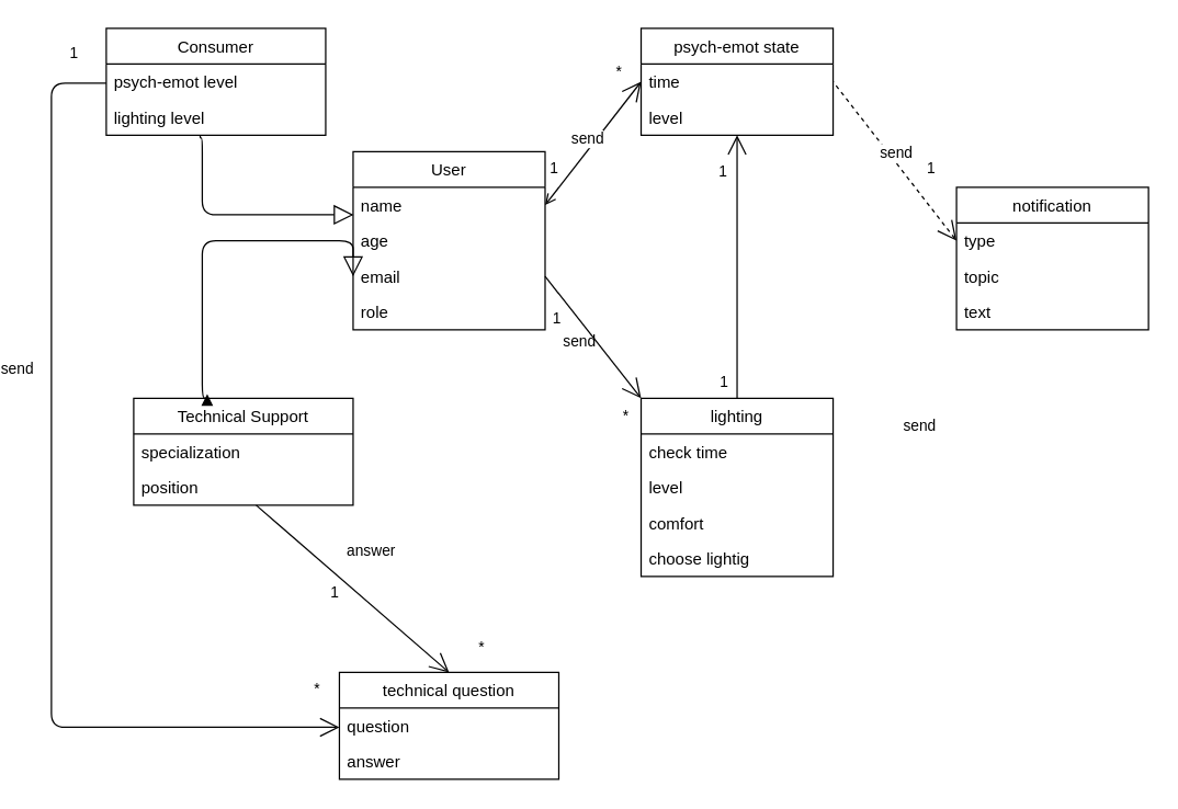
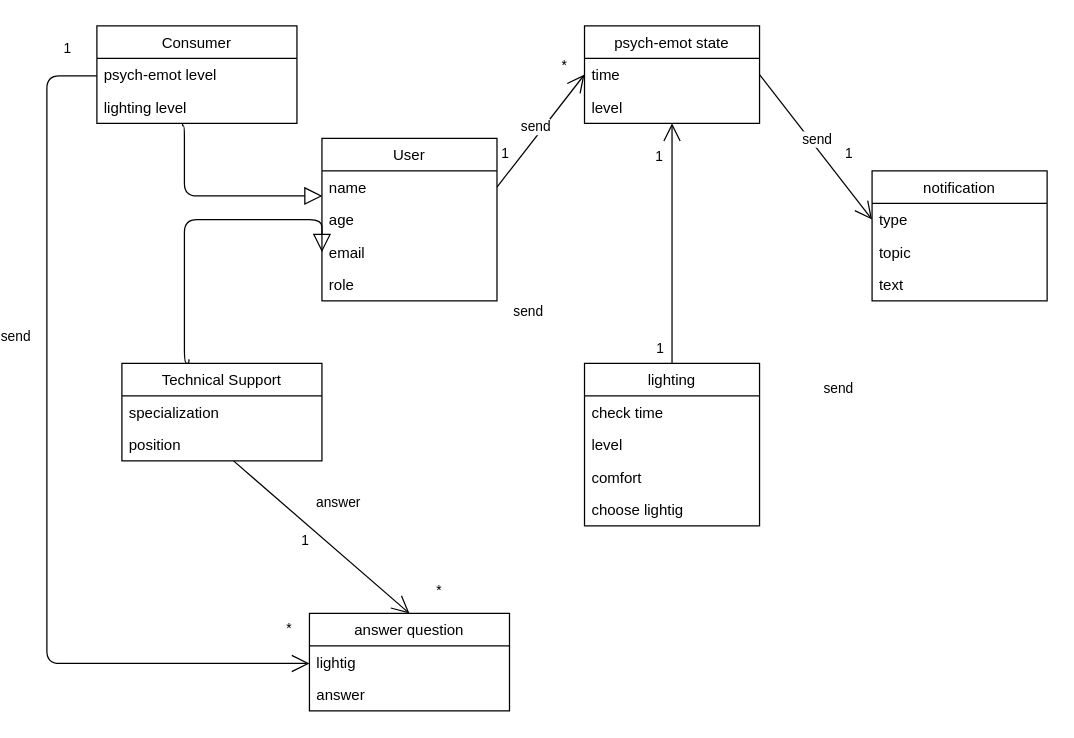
- <mxCell id="34" value="" style="endArrow=none;html=1;startSize=12;startArrow=open;startFill=0;entryX=1;entryY=0.5;entryDx=0;entryDy=0;exitX=0;exitY=0.5;exitDx=0;exitDy=0;dashed=1;" parent="1" source="31" target="8" edge="1"><mxGeometry relative="1" as="geometry"><mxPoint x="845" y="304" as="sourcePoint" /><mxPoint x="690" y="150" as="targetPoint" /></mxGeometry></mxCell>
+ <mxCell id="34" value="" style="endArrow=none;html=1;startSize=12;startArrow=open;startFill=0;entryX=1;entryY=0.5;entryDx=0;entryDy=0;exitX=0;exitY=0.5;exitDx=0;exitDy=0;" parent="1" source="31" target="8" edge="1"><mxGeometry relative="1" as="geometry"><mxPoint x="845" y="304" as="sourcePoint" /><mxPoint x="690" y="150" as="targetPoint" /></mxGeometry></mxCell>
- <mxCell id="14" value="" style="endArrow=open;html=1;startSize=12;startArrow=open;startFill=0;entryX=1;entryY=0.5;entryDx=0;entryDy=0;exitX=0;exitY=0.5;exitDx=0;exitDy=0;" parent="1" source="8" target="3" edge="1"><mxGeometry relative="1" as="geometry"><mxPoint x="430.42" y="120" as="sourcePoint" /><mxPoint x="430" y="321.01" as="targetPoint" /></mxGeometry></mxCell>
+ <mxCell id="14" value="" style="endArrow=none;html=1;startSize=12;startArrow=open;startFill=0;entryX=1;entryY=0.5;entryDx=0;entryDy=0;exitX=0;exitY=0.5;exitDx=0;exitDy=0;" parent="1" source="8" target="3" edge="1"><mxGeometry relative="1" as="geometry"><mxPoint x="430.42" y="120" as="sourcePoint" /><mxPoint x="430" y="321.01" as="targetPoint" /></mxGeometry></mxCell>
- <mxCell id="27" value="" style="endArrow=none;html=1;startSize=12;startArrow=open;startFill=0;entryX=1;entryY=0.5;entryDx=0;entryDy=0;exitX=0;exitY=0;exitDx=0;exitDy=0;" parent="1" source="18" target="5" edge="1"><mxGeometry relative="1" as="geometry"><mxPoint x="570" y="198" as="sourcePoint" /><mxPoint x="570" y="300" as="targetPoint" /></mxGeometry></mxCell>
- <mxCell id="28" value="*" style="edgeLabel;resizable=0;html=1;align=left;verticalAlign=bottom;" parent="27" connectable="0" vertex="1"><mxGeometry x="-1" relative="1" as="geometry"><mxPoint x="-15" y="21" as="offset" /></mxGeometry></mxCell>
- <mxCell id="29" value="1" style="edgeLabel;resizable=0;html=1;align=right;verticalAlign=bottom;" parent="27" connectable="0" vertex="1"><mxGeometry x="1" relative="1" as="geometry"><mxPoint x="12" y="39" as="offset" /></mxGeometry></mxCell>
- <mxCell id="41" value="" style="endArrow=block;html=1;startSize=12;startArrow=block;startFill=0;edgeStyle=orthogonalEdgeStyle;exitX=0;exitY=0.5;exitDx=0;exitDy=0;entryX=0.335;entryY=-0.041;entryDx=0;entryDy=0;entryPerimeter=0;" parent="1" edge="1" target="38" source="5"><mxGeometry relative="1" as="geometry"><mxPoint x="250" y="150" as="sourcePoint" /><mxPoint x="250" y="504" as="targetPoint" /><Array as="points"><mxPoint x="140" y="175" /><mxPoint x="140" y="290" /><mxPoint x="144" y="290" /></Array></mxGeometry></mxCell>
+ <mxCell id="41" value="" style="endArrow=none;html=1;startSize=12;startArrow=block;startFill=0;edgeStyle=orthogonalEdgeStyle;exitX=0;exitY=0.5;exitDx=0;exitDy=0;entryX=0.335;entryY=-0.041;entryDx=0;entryDy=0;entryPerimeter=0;" parent="1" edge="1" target="38" source="5"><mxGeometry relative="1" as="geometry"><mxPoint x="250" y="150" as="sourcePoint" /><mxPoint x="250" y="504" as="targetPoint" /><Array as="points"><mxPoint x="140" y="175" /><mxPoint x="140" y="290" /><mxPoint x="144" y="290" /></Array></mxGeometry></mxCell>
- <mxCell id="42" value="technical question" style="swimlane;fontStyle=0;childLayout=stackLayout;horizontal=1;startSize=26;fillColor=none;horizontalStack=0;resizeParent=1;resizeParentMax=0;resizeLast=0;collapsible=1;marginBottom=0;" parent="1" vertex="1"><mxGeometry x="240" y="490" width="160" height="78" as="geometry" /></mxCell>
+ <mxCell id="42" value="answer question" style="swimlane;fontStyle=0;childLayout=stackLayout;horizontal=1;startSize=26;fillColor=none;horizontalStack=0;resizeParent=1;resizeParentMax=0;resizeLast=0;collapsible=1;marginBottom=0;" parent="1" vertex="1"><mxGeometry x="240" y="490" width="160" height="78" as="geometry" /></mxCell>
- <mxCell id="43" value="question" style="text;strokeColor=none;fillColor=none;align=left;verticalAlign=top;spacingLeft=4;spacingRight=4;overflow=hidden;rotatable=0;points=[[0,0.5],[1,0.5]];portConstraint=eastwest;" parent="42" vertex="1"><mxGeometry y="26" width="160" height="26" as="geometry" /></mxCell>
+ <mxCell id="43" value="lightig" style="text;strokeColor=none;fillColor=none;align=left;verticalAlign=top;spacingLeft=4;spacingRight=4;overflow=hidden;rotatable=0;points=[[0,0.5],[1,0.5]];portConstraint=eastwest;" parent="42" vertex="1"><mxGeometry y="26" width="160" height="26" as="geometry" /></mxCell>
